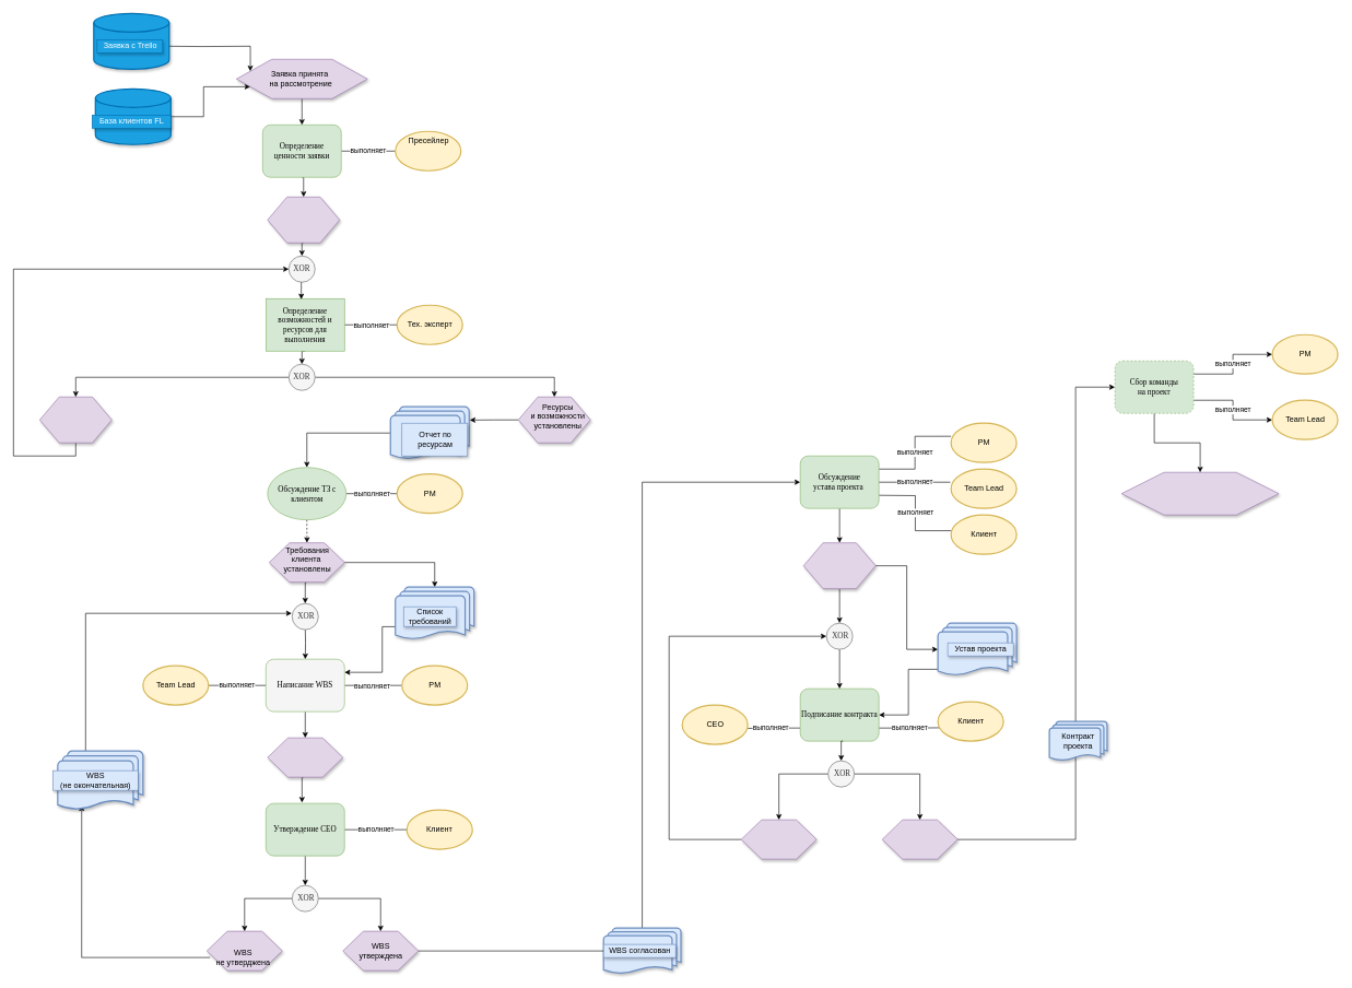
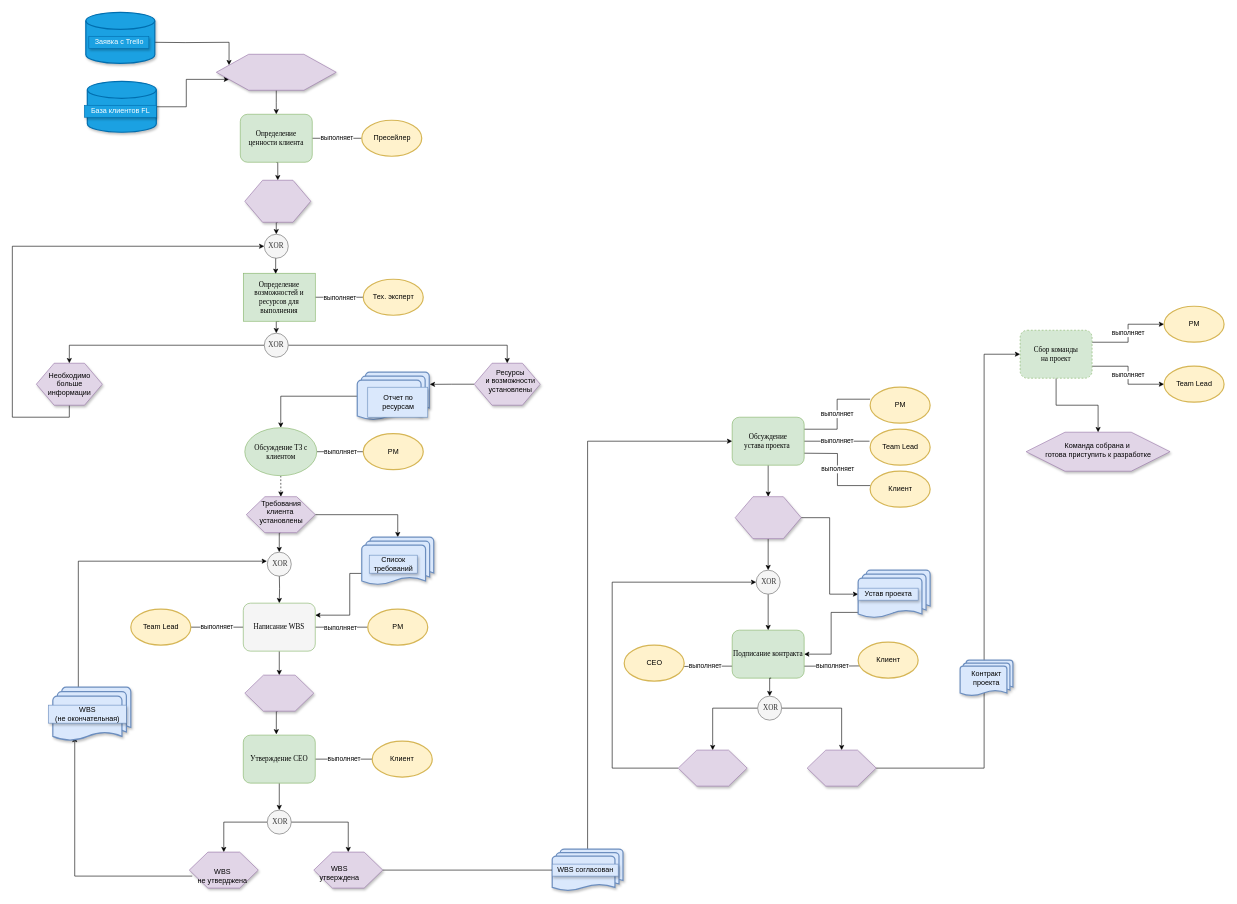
- <mxCell id="106" value="Заявка принята&amp;nbsp;&lt;br&gt;на рассмотрение" style="text;html=1;resizable=0;autosize=1;align=center;verticalAlign=middle;points=[];fillColor=none;strokeColor=none;rounded=0;shadow=1;" vertex="1" parent="1"><mxGeometry x="402.5" y="105" width="110" height="30" as="geometry" /></mxCell>
- <mxCell id="110" value="Пресейлер" style="text;html=1;resizable=0;autosize=1;align=center;verticalAlign=middle;points=[];fillColor=none;strokeColor=none;rounded=0;shadow=1;" vertex="1" parent="1"><mxGeometry x="612.5" y="205" width="80" height="20" as="geometry" /></mxCell>
+ <mxCell id="110" value="Пресейлер" style="text;html=1;resizable=0;autosize=1;align=center;verticalAlign=middle;points=[];fillColor=none;strokeColor=none;rounded=0;shadow=1;" vertex="1" parent="1"><mxGeometry x="612.5" y="220" width="80" height="20" as="geometry" /></mxCell>
- <mxCell id="103" value="Определение&lt;br&gt;ценности заявки" style="rounded=1;whiteSpace=wrap;html=1;shadow=0;labelBackgroundColor=none;strokeWidth=1;fontFamily=Verdana;fontSize=12;align=center;fillColor=#d5e8d4;strokeColor=#82b366;" vertex="1" parent="1"><mxGeometry x="400" y="190" width="120" height="80" as="geometry" /></mxCell>
+ <mxCell id="103" value="Определение&lt;br&gt;ценности клиента" style="rounded=1;whiteSpace=wrap;html=1;shadow=0;labelBackgroundColor=none;strokeWidth=1;fontFamily=Verdana;fontSize=12;align=center;fillColor=#d5e8d4;strokeColor=#82b366;" vertex="1" parent="1"><mxGeometry x="400" y="190" width="120" height="80" as="geometry" /></mxCell>
+ <mxCell id="8" value="Необходимо&lt;br&gt;больше&lt;br&gt;информации" style="text;html=1;resizable=0;autosize=1;align=center;verticalAlign=middle;points=[];fillColor=none;strokeColor=none;rounded=0;shadow=1;" vertex="1" parent="1"><mxGeometry x="70" y="615" width="90" height="50" as="geometry" /></mxCell>
+ <mxCell id="89" value="Команда собрана и&amp;nbsp;&lt;br&gt;готова приступить к разработке" style="text;html=1;resizable=0;autosize=1;align=center;verticalAlign=middle;points=[];fillColor=none;strokeColor=none;rounded=0;shadow=1;" vertex="1" parent="1"><mxGeometry x="1730" y="735" width="200" height="30" as="geometry" /></mxCell>
- <mxCell id="67" value="Устав проекта" style="text;html=1;resizable=0;autosize=1;align=center;verticalAlign=middle;points=[];fillColor=#dae8fc;strokeColor=#6c8ebf;rounded=0;shadow=1;" vertex="1" parent="1"><mxGeometry x="1445" y="980" width="100" height="20" as="geometry" /></mxCell>
+ <mxCell id="67" value="Устав проекта" style="text;html=1;resizable=0;autosize=1;align=center;verticalAlign=middle;points=[];fillColor=#dae8fc;strokeColor=#6c8ebf;rounded=0;shadow=1;" vertex="1" parent="1"><mxGeometry x="1430" y="980" width="100" height="20" as="geometry" /></mxCell>
- <mxCell id="45" value="WBS &lt;br&gt;утверждена" style="text;html=1;resizable=0;autosize=1;align=center;verticalAlign=middle;points=[];fillColor=none;strokeColor=none;rounded=0;shadow=1;" vertex="1" parent="1"><mxGeometry x="540" y="1435" width="80" height="30" as="geometry" /></mxCell>
+ <mxCell id="45" value="WBS &lt;br&gt;утверждена" style="text;html=1;resizable=0;autosize=1;align=center;verticalAlign=middle;points=[];fillColor=none;strokeColor=none;rounded=0;shadow=1;" vertex="1" parent="1"><mxGeometry x="525" y="1440" width="80" height="30" as="geometry" /></mxCell>
